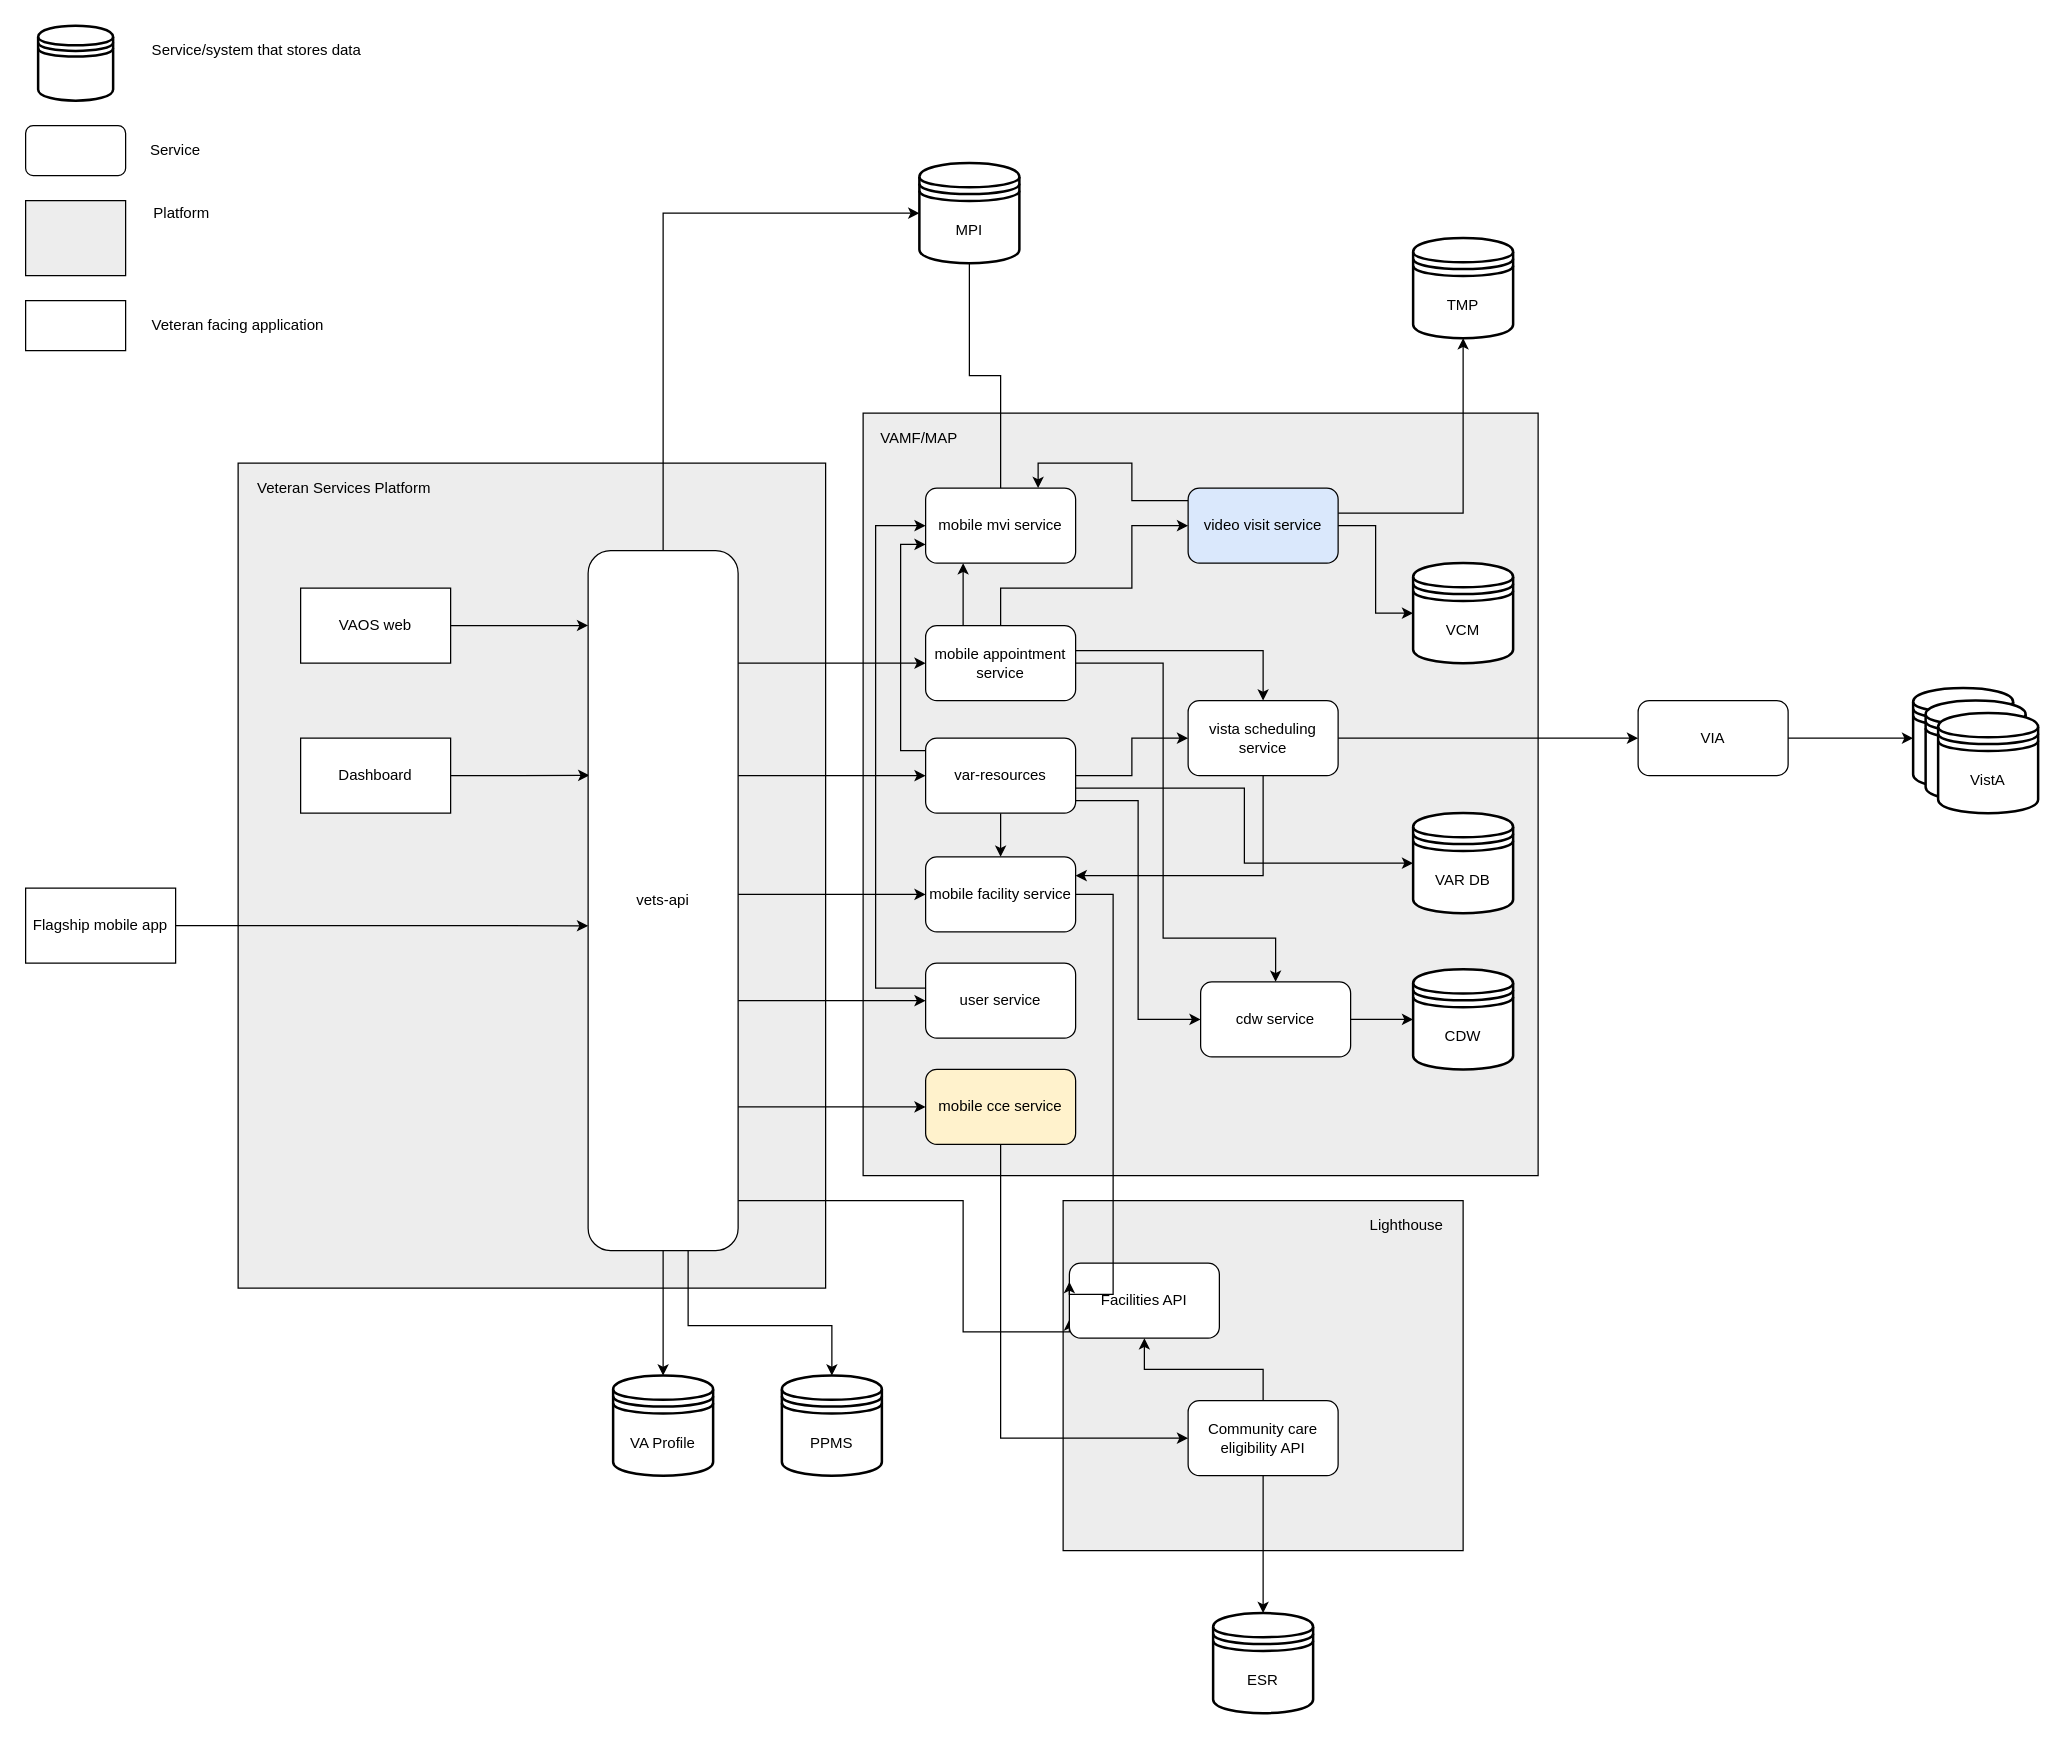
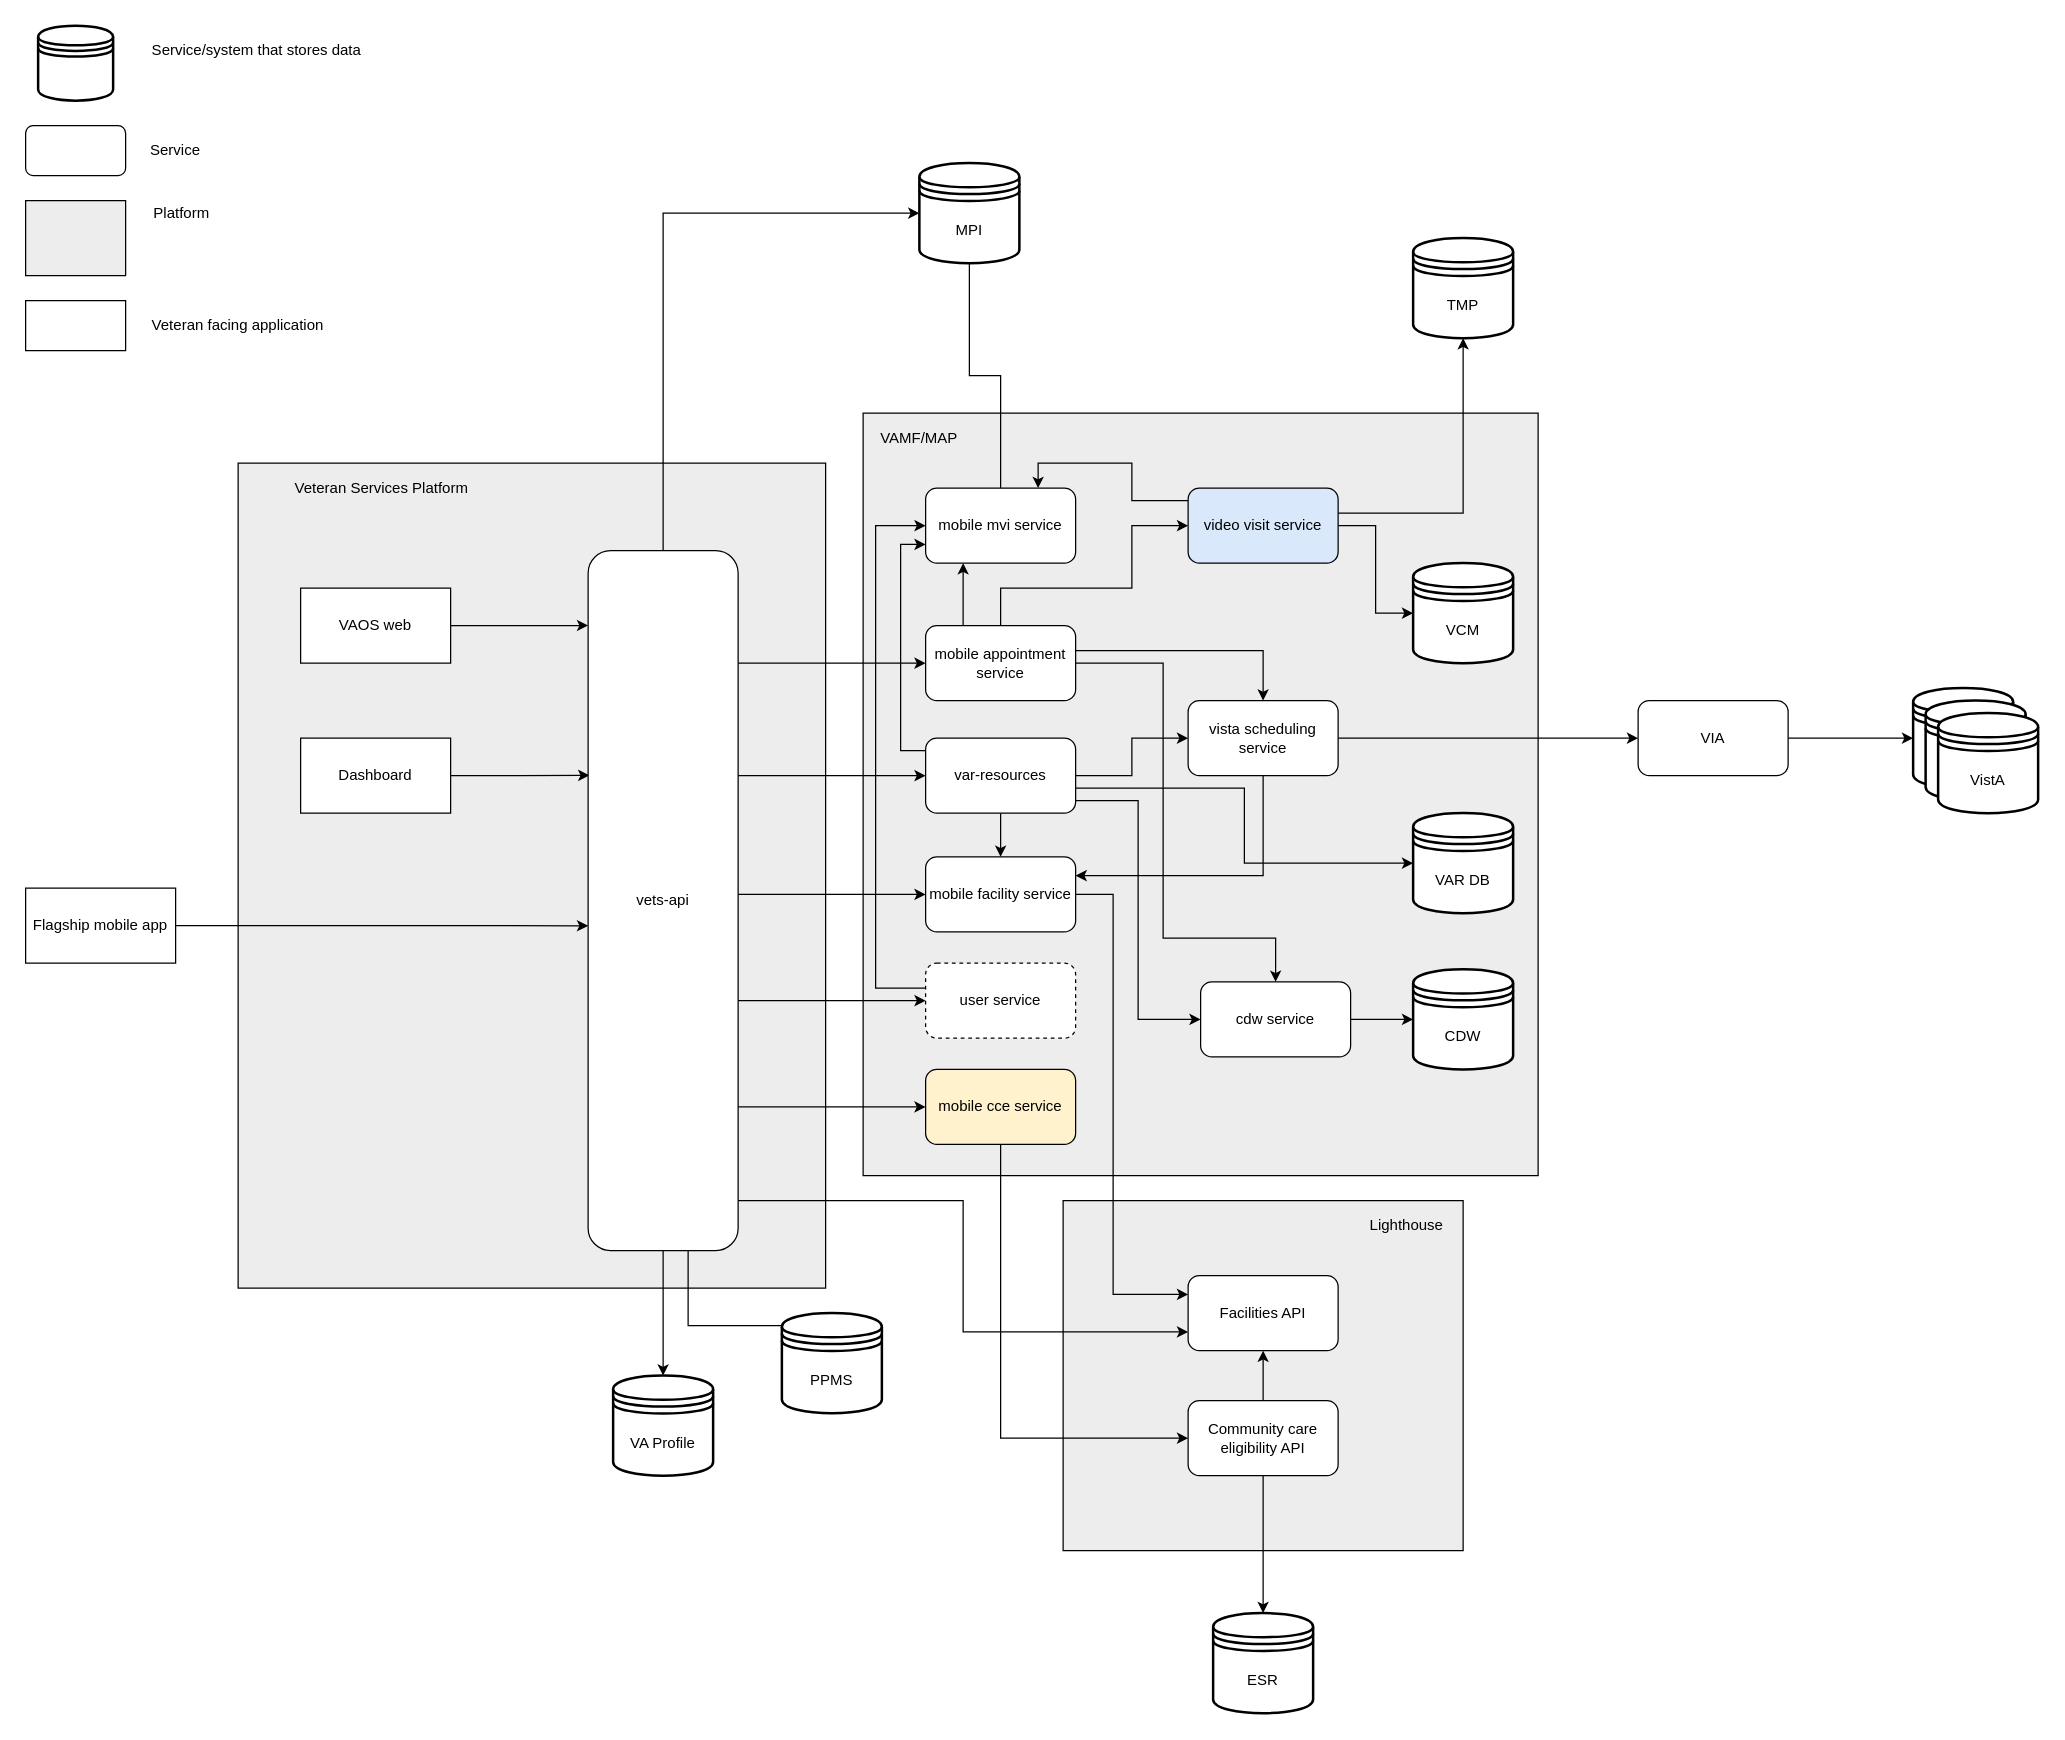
- <mxCell id="61" value="Veteran Services Platform" style="text;html=1;strokeColor=none;fillColor=none;align=center;verticalAlign=middle;whiteSpace=wrap;rounded=0;" vertex="1" parent="1"><mxGeometry y="380" width="150" height="20" as="geometry" x="200" /></mxCell>
+ <mxCell id="61" value="Veteran Services Platform" style="text;html=1;strokeColor=none;fillColor=none;align=center;verticalAlign=middle;whiteSpace=wrap;rounded=0;" vertex="1" parent="1"><mxGeometry x="230" y="380" width="150" height="20" as="geometry" /></mxCell>
- <mxCell id="68" value="user service" style="rounded=1;whiteSpace=wrap;html=1;" vertex="1" parent="1"><mxGeometry x="740" y="770" width="120" height="60" as="geometry" /></mxCell>
+ <mxCell id="68" value="user service" style="rounded=1;whiteSpace=wrap;html=1;dashed=1;" vertex="1" parent="1"><mxGeometry x="740" y="770" width="120" height="60" as="geometry" /></mxCell>
- <mxCell id="22" value="Facilities API" style="rounded=1;whiteSpace=wrap;html=1;" vertex="1" parent="1"><mxGeometry x="855" y="1010" width="120" height="60" as="geometry" /></mxCell>
+ <mxCell id="22" value="Facilities API" style="rounded=1;whiteSpace=wrap;html=1;" vertex="1" parent="1"><mxGeometry x="950" y="1020" width="120" height="60" as="geometry" /></mxCell>
- <mxCell id="21" value="PPMS" style="strokeWidth=2;html=1;shape=datastore;whiteSpace=wrap;" vertex="1" parent="1"><mxGeometry x="625" y="1100" width="80" height="80" as="geometry" /></mxCell>
+ <mxCell id="21" value="PPMS" style="strokeWidth=2;html=1;shape=datastore;whiteSpace=wrap;" vertex="1" parent="1"><mxGeometry x="625" y="1050" width="80" height="80" as="geometry" /></mxCell>
